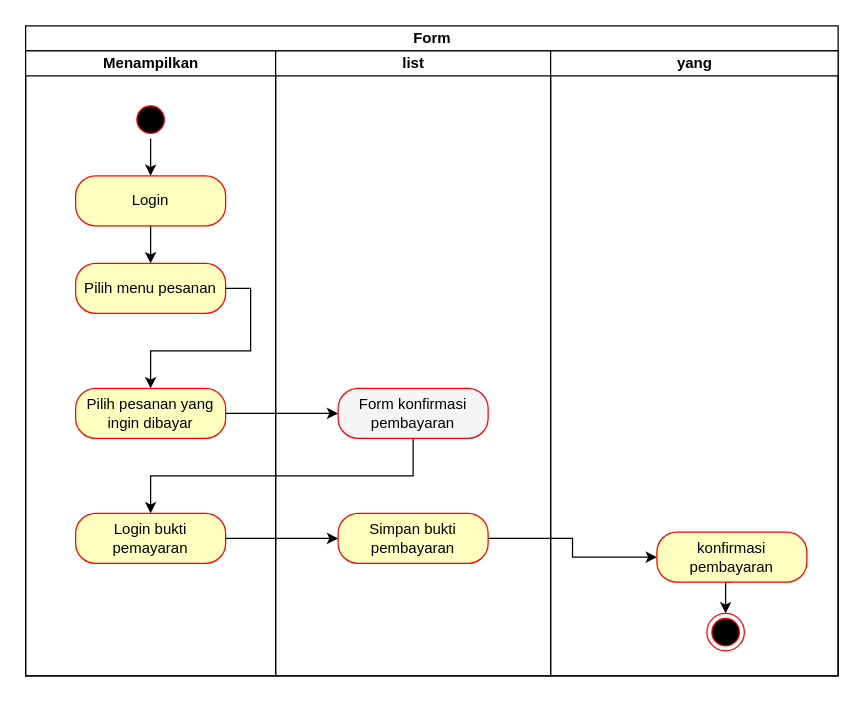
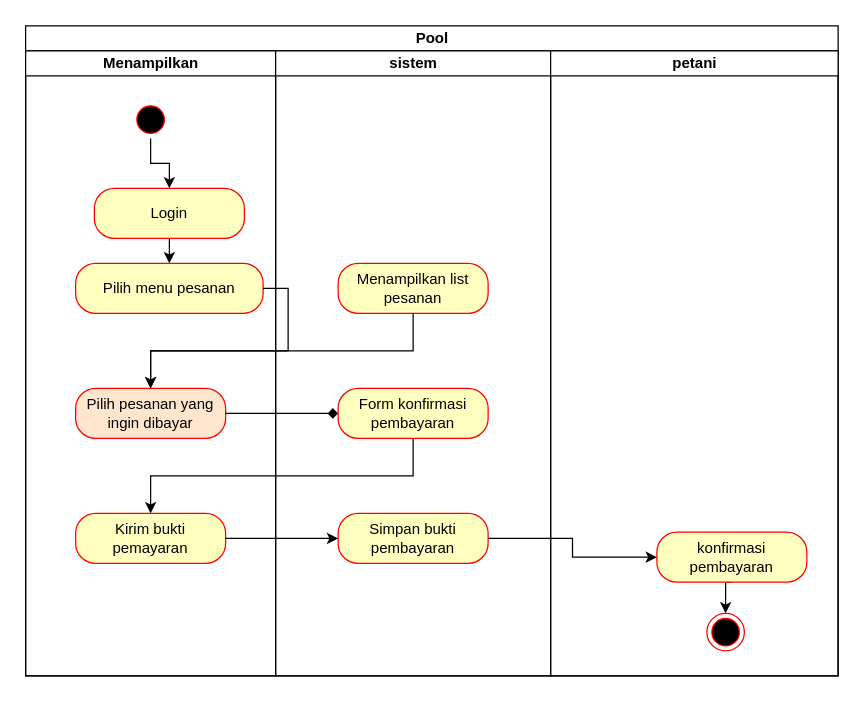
- <mxCell id="2" value="Form" style="swimlane;childLayout=stackLayout;resizeParent=1;resizeParentMax=0;startSize=20;html=1;" vertex="1" parent="1"><mxGeometry x="20" y="20" width="650" height="520" as="geometry" /></mxCell>
+ <mxCell id="2" value="Pool" style="swimlane;childLayout=stackLayout;resizeParent=1;resizeParentMax=0;startSize=20;html=1;" vertex="1" parent="1"><mxGeometry x="20" y="20" width="650" height="520" as="geometry" /></mxCell>
- <mxCell id="11" value="list" style="swimlane;startSize=20;html=1;" vertex="1" parent="2"><mxGeometry x="200" y="20" width="220" height="500" as="geometry" /></mxCell>
+ <mxCell id="11" value="sistem" style="swimlane;startSize=20;html=1;" vertex="1" parent="2"><mxGeometry x="200" y="20" width="220" height="500" as="geometry" /></mxCell>
- <mxCell id="15" value="yang" style="swimlane;startSize=20;html=1;" vertex="1" parent="2"><mxGeometry x="420" y="20" width="230" height="500" as="geometry" /></mxCell>
+ <mxCell id="15" value="petani" style="swimlane;startSize=20;html=1;" vertex="1" parent="2"><mxGeometry x="420" y="20" width="230" height="500" as="geometry" /></mxCell>
- <mxCell id="7" value="Login" style="rounded=1;whiteSpace=wrap;html=1;arcSize=40;fontColor=#000000;fillColor=#ffffc0;strokeColor=#ff0000;" vertex="1" parent="3"><mxGeometry x="40.0" y="100" width="120" height="40" as="geometry" /></mxCell>
+ <mxCell id="7" value="Login" style="rounded=1;whiteSpace=wrap;html=1;arcSize=40;fontColor=#000000;fillColor=#ffffc0;strokeColor=#ff0000;" vertex="1" parent="3"><mxGeometry x="55" y="110" width="120" height="40" as="geometry" /></mxCell>
- <mxCell id="8" value="Pilih menu pesanan" style="rounded=1;whiteSpace=wrap;html=1;arcSize=40;fontColor=#000000;fillColor=#ffffc0;strokeColor=#ff0000;" vertex="1" parent="3"><mxGeometry x="40.0" y="170" width="120" height="40" as="geometry" /></mxCell>
+ <mxCell id="8" value="Pilih menu pesanan" style="rounded=1;whiteSpace=wrap;html=1;arcSize=40;fontColor=#000000;fillColor=#ffffc0;strokeColor=#ff0000;" vertex="1" parent="3"><mxGeometry x="40.0" y="170" width="150" height="40" as="geometry" /></mxCell>
+ <mxCell id="12" value="Menampilkan list pesanan" style="rounded=1;whiteSpace=wrap;html=1;arcSize=40;fontColor=#000000;fillColor=#ffffc0;strokeColor=#ff0000;" vertex="1" parent="11"><mxGeometry x="50.0" y="170" width="120" height="40" as="geometry" /></mxCell>
+ <mxCell id="20" style="edgeStyle=orthogonalEdgeStyle;rounded=0;orthogonalLoop=1;jettySize=auto;html=1;exitX=0.5;exitY=1;exitDx=0;exitDy=0;entryX=0.5;entryY=0;entryDx=0;entryDy=0;" edge="1" parent="2" source="12" target="9"><mxGeometry relative="1" as="geometry" /></mxCell>
- <mxCell id="9" value="Pilih pesanan yang ingin dibayar" style="rounded=1;whiteSpace=wrap;html=1;arcSize=40;fontColor=#000000;fillColor=#ffffc0;strokeColor=#ff0000;" vertex="1" parent="3"><mxGeometry x="40.0" y="270" width="120" height="40" as="geometry" /></mxCell>
+ <mxCell id="9" value="Pilih pesanan yang ingin dibayar" style="rounded=1;whiteSpace=wrap;html=1;arcSize=40;fontColor=#000000;fillColor=#ffe6cc;strokeColor=#ff0000;" vertex="1" parent="3"><mxGeometry x="40.0" y="270" width="120" height="40" as="geometry" /></mxCell>
- <mxCell id="21" style="edgeStyle=orthogonalEdgeStyle;rounded=0;orthogonalLoop=1;jettySize=auto;html=1;exitX=1;exitY=0.5;exitDx=0;exitDy=0;entryX=0;entryY=0.5;entryDx=0;entryDy=0;" edge="1" parent="2" source="9" target="13"><mxGeometry relative="1" as="geometry" /></mxCell>
+ <mxCell id="21" style="edgeStyle=orthogonalEdgeStyle;rounded=0;orthogonalLoop=1;jettySize=auto;html=1;exitX=1;exitY=0.5;exitDx=0;exitDy=0;entryX=0;entryY=0.5;entryDx=0;entryDy=0;endArrow=diamond;" edge="1" parent="2" source="9" target="13"><mxGeometry relative="1" as="geometry" /></mxCell>
- <mxCell id="13" value="Form konfirmasi pembayaran" style="rounded=1;whiteSpace=wrap;html=1;arcSize=40;fontColor=#000000;fillColor=#f5f5f5;strokeColor=#ff0000;" vertex="1" parent="11"><mxGeometry x="50.0" y="270" width="120" height="40" as="geometry" /></mxCell>
+ <mxCell id="13" value="Form konfirmasi pembayaran" style="rounded=1;whiteSpace=wrap;html=1;arcSize=40;fontColor=#000000;fillColor=#ffffc0;strokeColor=#ff0000;" vertex="1" parent="11"><mxGeometry x="50.0" y="270" width="120" height="40" as="geometry" /></mxCell>
- <mxCell id="10" value="Login bukti pemayaran" style="rounded=1;whiteSpace=wrap;html=1;arcSize=40;fontColor=#000000;fillColor=#ffffc0;strokeColor=#ff0000;" vertex="1" parent="3"><mxGeometry x="40.0" y="370" width="120" height="40" as="geometry" /></mxCell>
+ <mxCell id="10" value="Kirim bukti pemayaran" style="rounded=1;whiteSpace=wrap;html=1;arcSize=40;fontColor=#000000;fillColor=#ffffc0;strokeColor=#ff0000;" vertex="1" parent="3"><mxGeometry x="40.0" y="370" width="120" height="40" as="geometry" /></mxCell>
